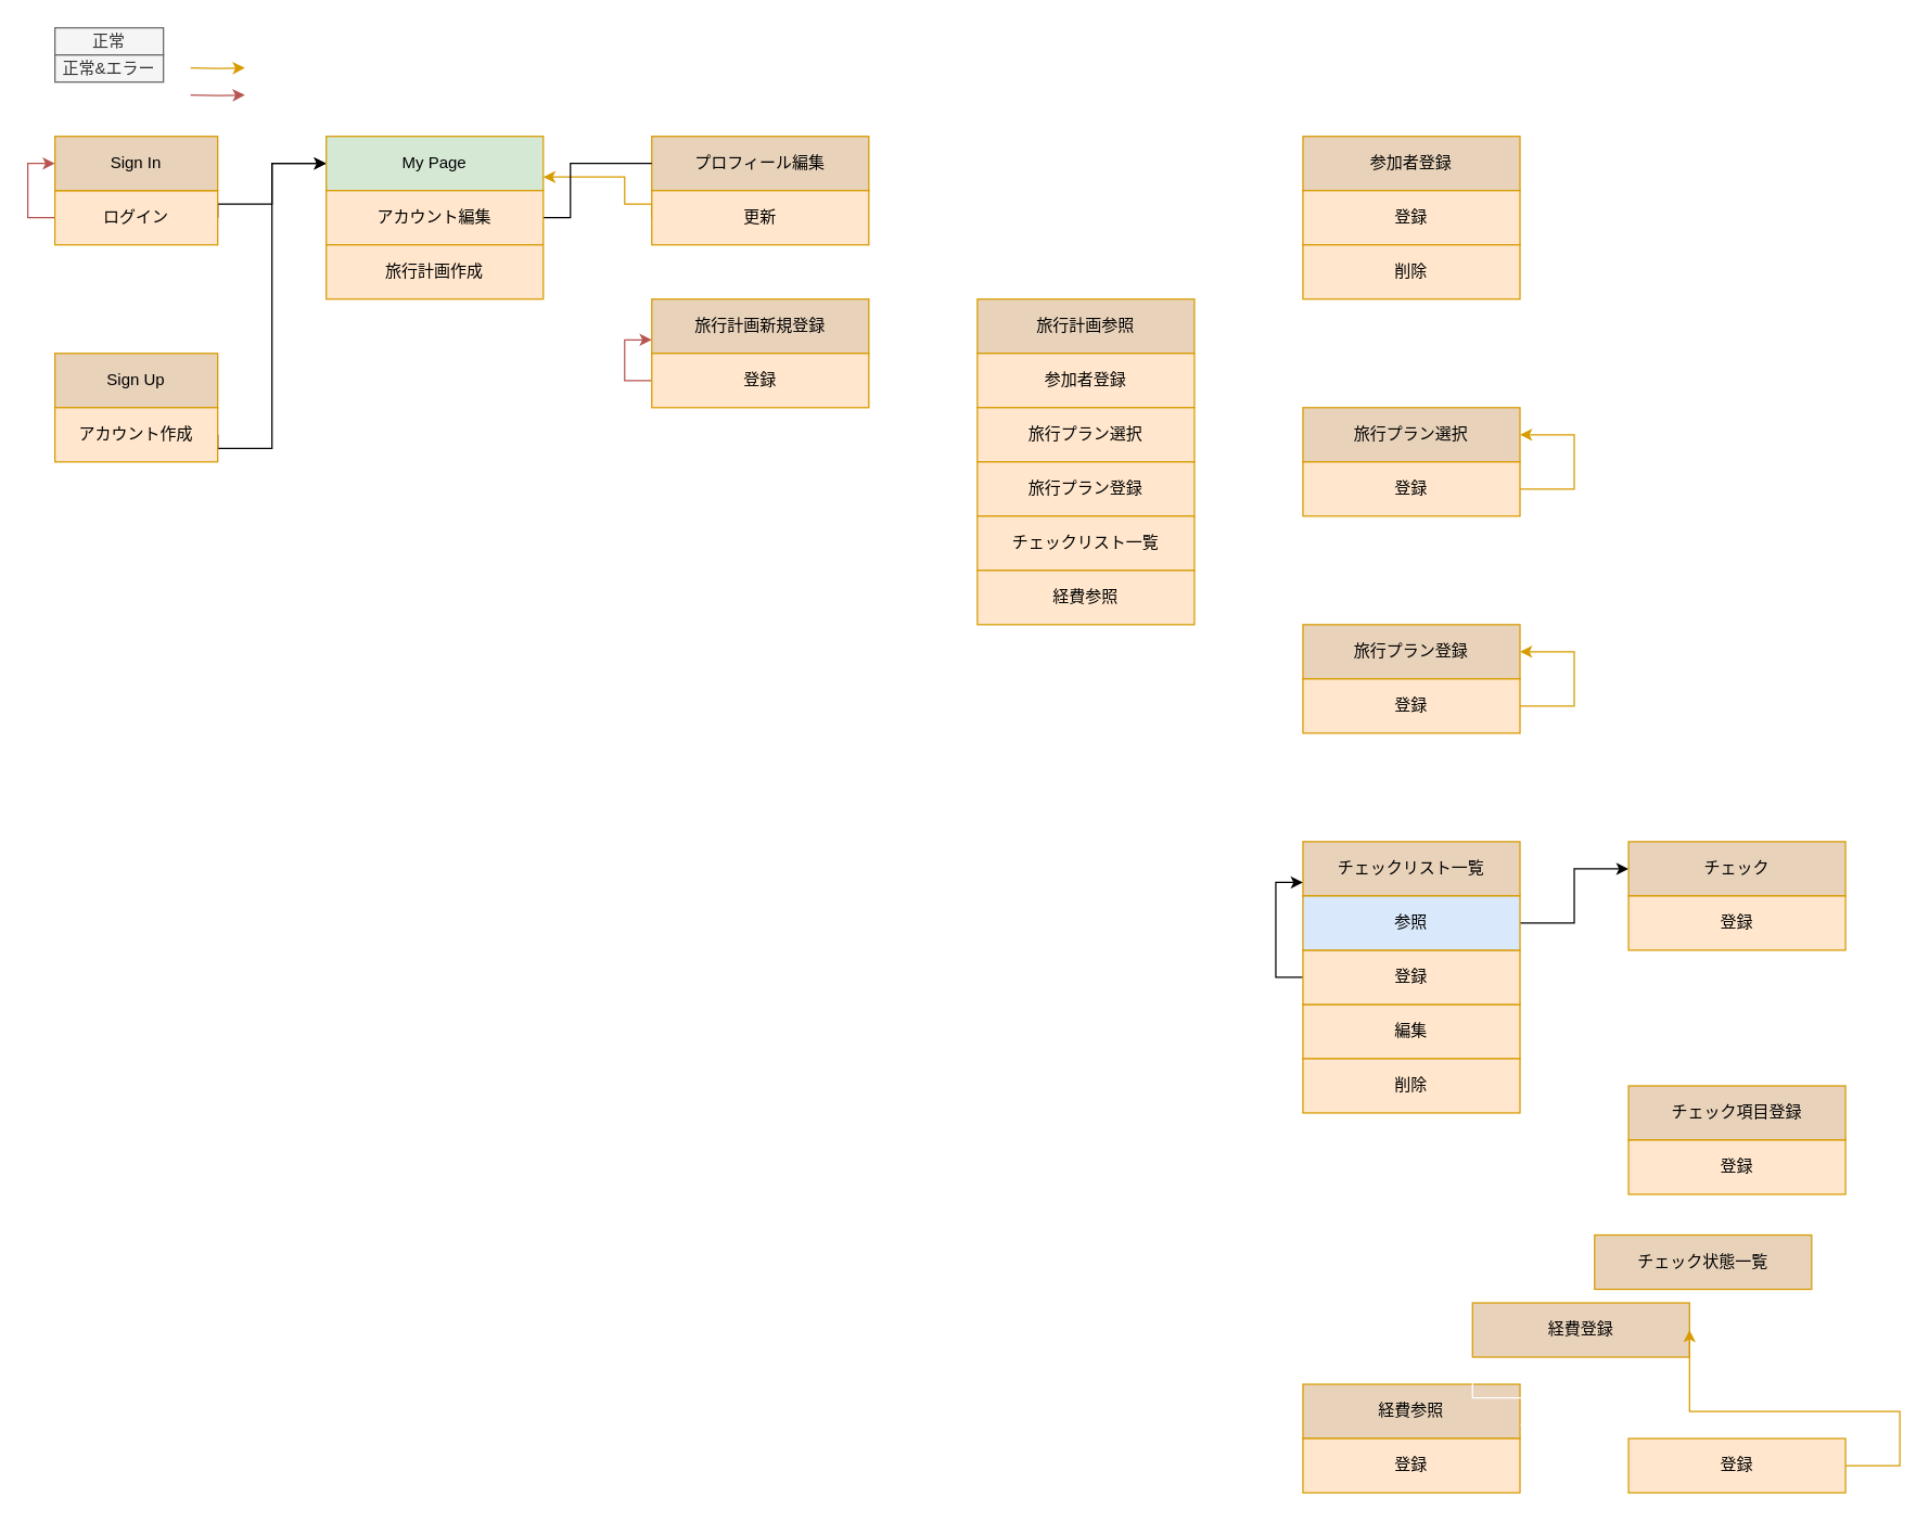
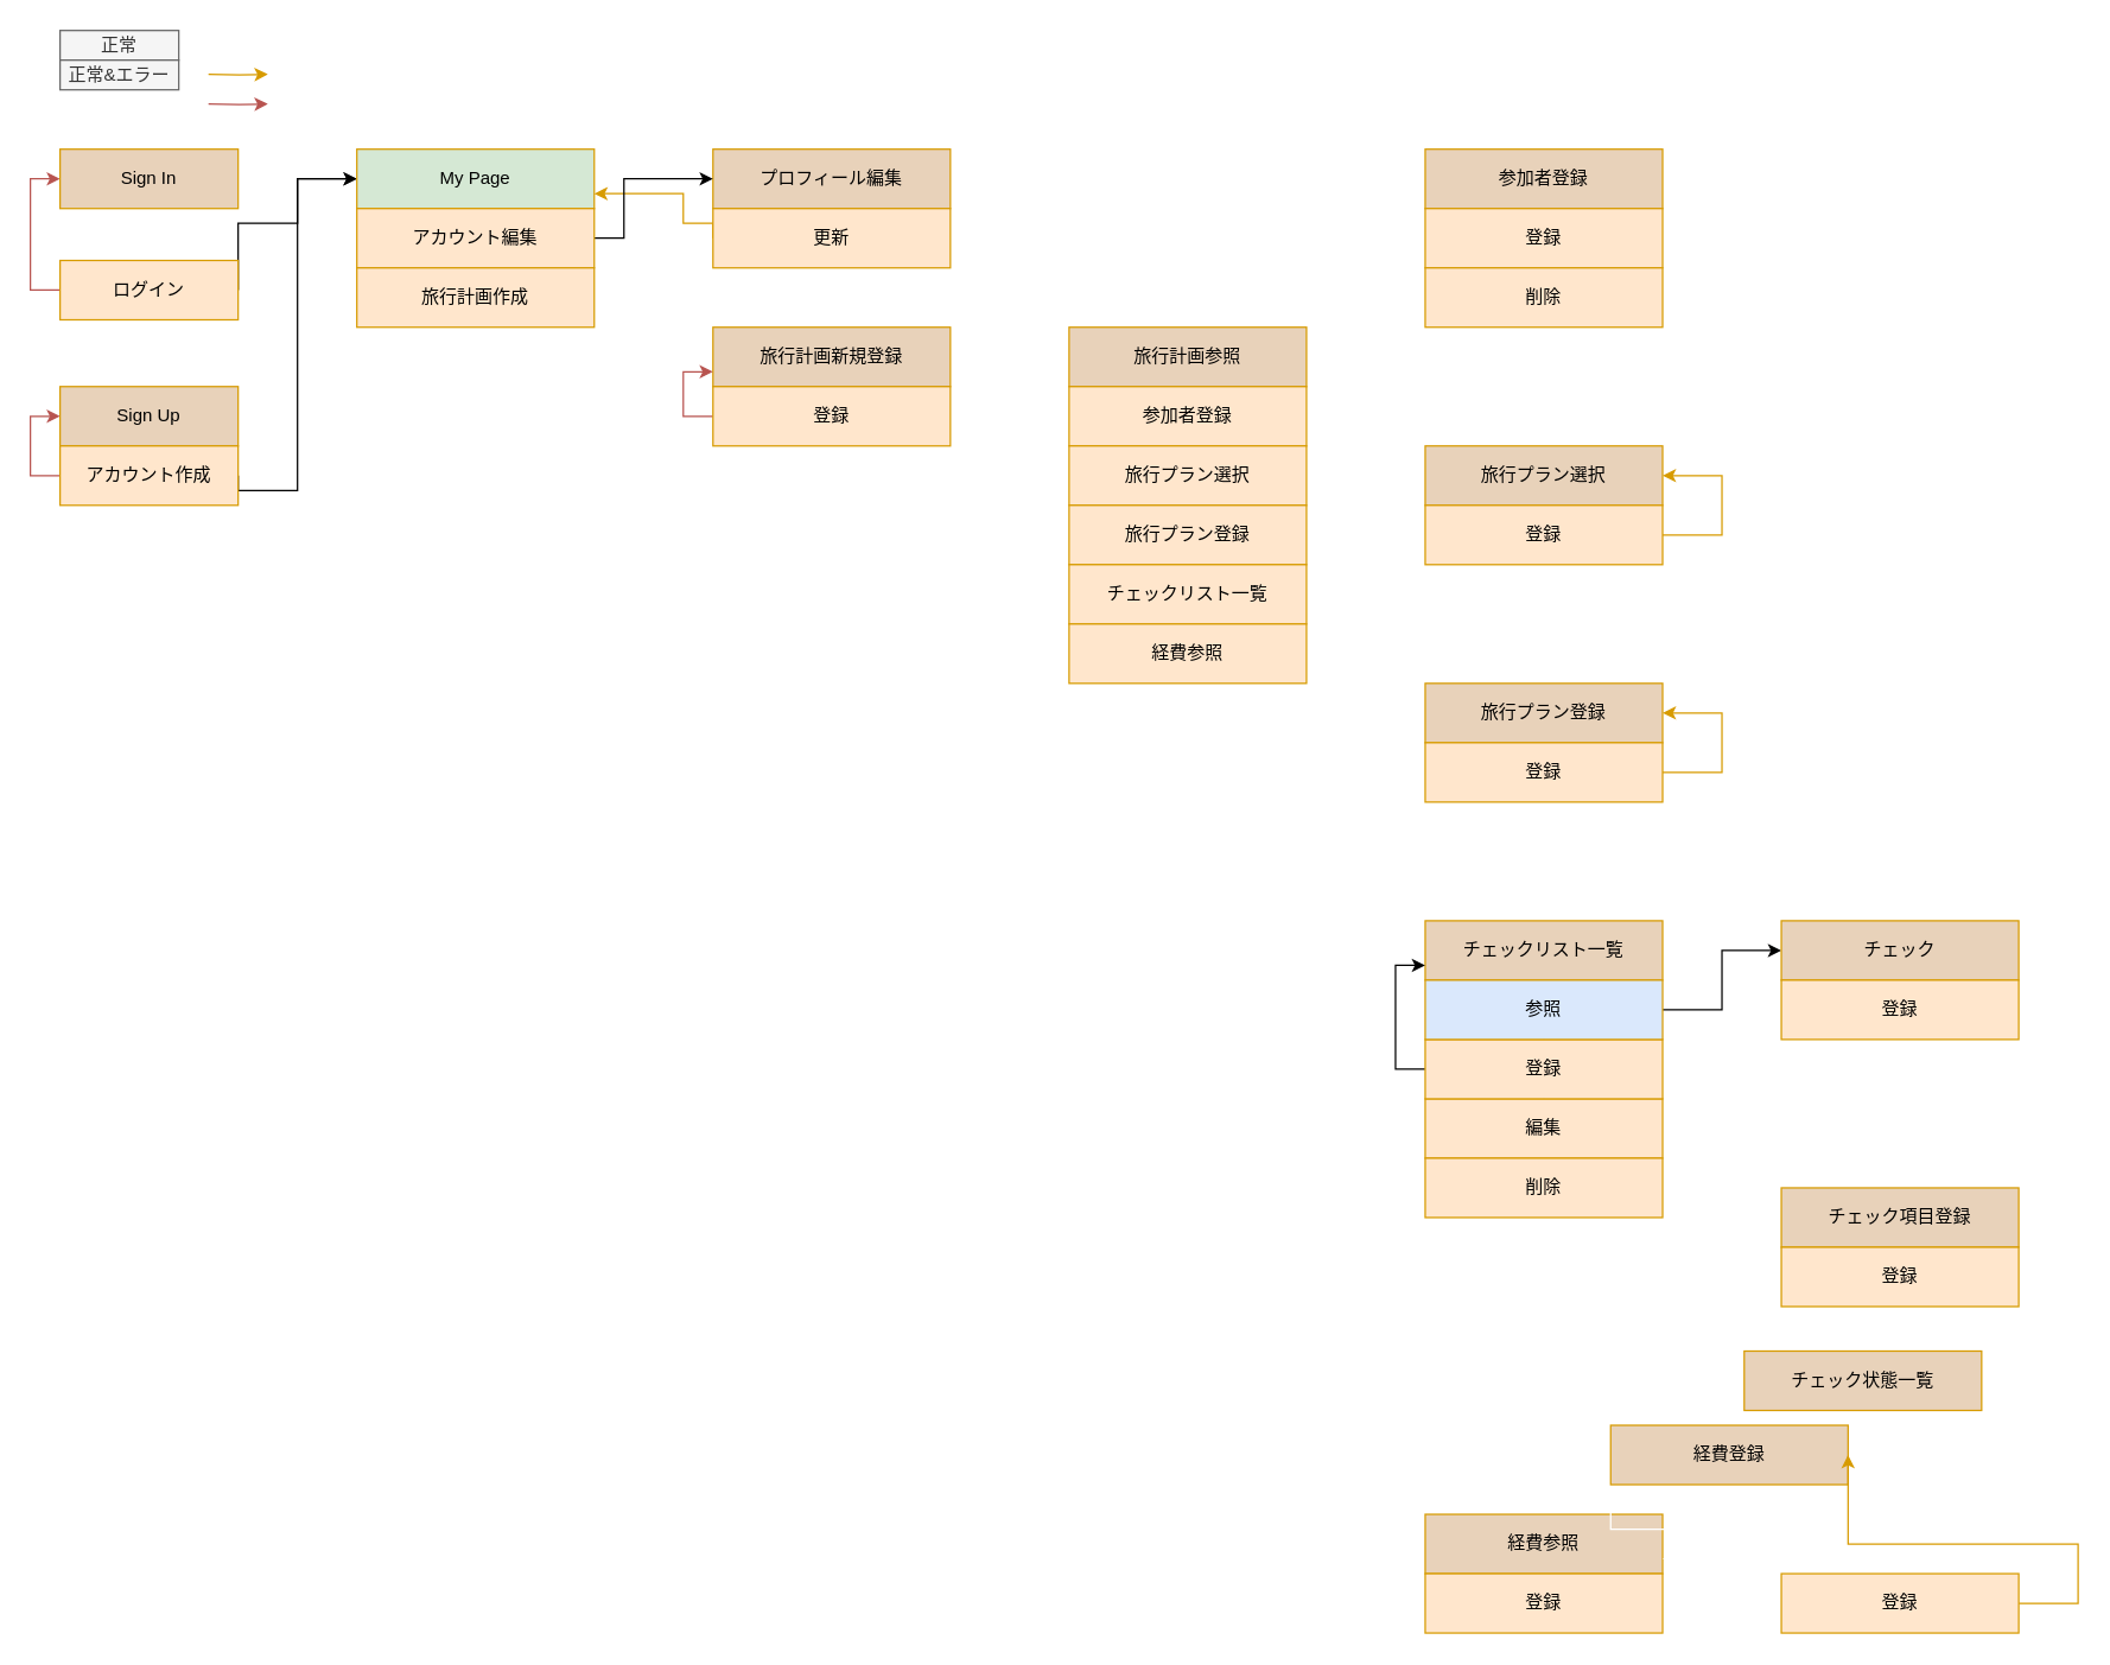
- <mxCell id="14" style="edgeStyle=orthogonalEdgeStyle;rounded=0;orthogonalLoop=1;jettySize=auto;html=1;exitX=1;exitY=0.5;exitDx=0;exitDy=0;entryX=0;entryY=0.5;entryDx=0;entryDy=0;startArrow=none;startFill=0;fontColor=#000000;endArrow=none;" parent="1" source="15" target="10" edge="1"><mxGeometry relative="1" as="geometry"><Array as="points"><mxPoint x="420" y="160" /><mxPoint x="420" y="120" /></Array></mxGeometry></mxCell>
+ <mxCell id="14" style="edgeStyle=orthogonalEdgeStyle;rounded=0;orthogonalLoop=1;jettySize=auto;html=1;exitX=1;exitY=0.5;exitDx=0;exitDy=0;entryX=0;entryY=0.5;entryDx=0;entryDy=0;startArrow=none;startFill=0;fontColor=#000000;" parent="1" source="15" target="10" edge="1"><mxGeometry relative="1" as="geometry"><Array as="points"><mxPoint x="420" y="160" /><mxPoint x="420" y="120" /></Array></mxGeometry></mxCell>
- <mxCell id="4" value="ログイン" style="rounded=0;whiteSpace=wrap;html=1;fillColor=#ffe6cc;strokeColor=#d79b00;fontColor=#000000;" parent="1" vertex="1"><mxGeometry x="40" y="140" width="120" height="40" as="geometry" /></mxCell>
+ <mxCell id="4" value="ログイン" style="rounded=0;whiteSpace=wrap;html=1;fillColor=#ffe6cc;strokeColor=#d79b00;fontColor=#000000;" parent="1" vertex="1"><mxGeometry x="40" y="175" width="120" height="40" as="geometry" /></mxCell>
+ <mxCell id="8" style="edgeStyle=orthogonalEdgeStyle;rounded=0;orthogonalLoop=1;jettySize=auto;html=1;entryX=0;entryY=0.5;entryDx=0;entryDy=0;startArrow=none;startFill=0;fontColor=#000000;fillColor=#f8cecc;strokeColor=#b85450;" parent="1" source="9" target="6" edge="1"><mxGeometry relative="1" as="geometry"><Array as="points"><mxPoint x="20" y="320" /><mxPoint x="20" y="280" /></Array></mxGeometry></mxCell>
